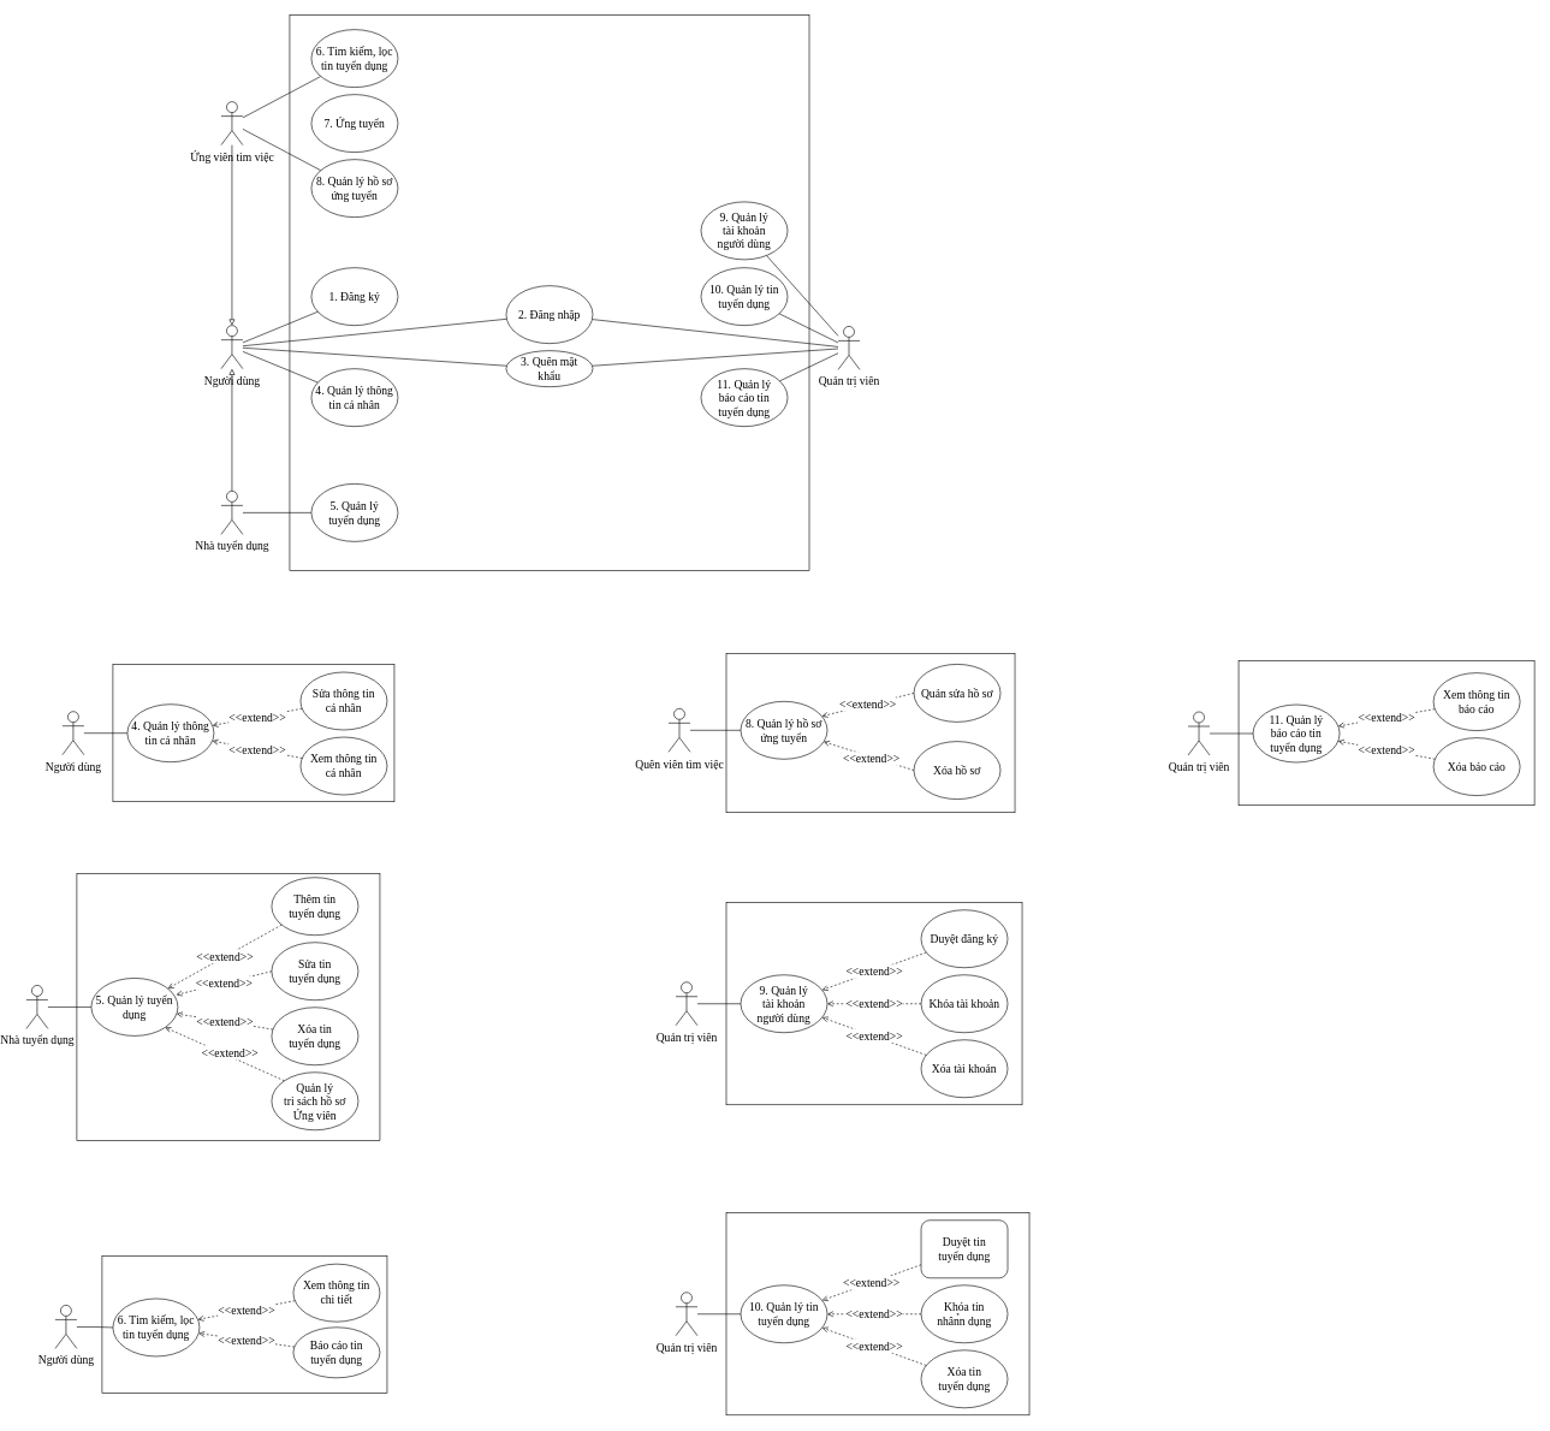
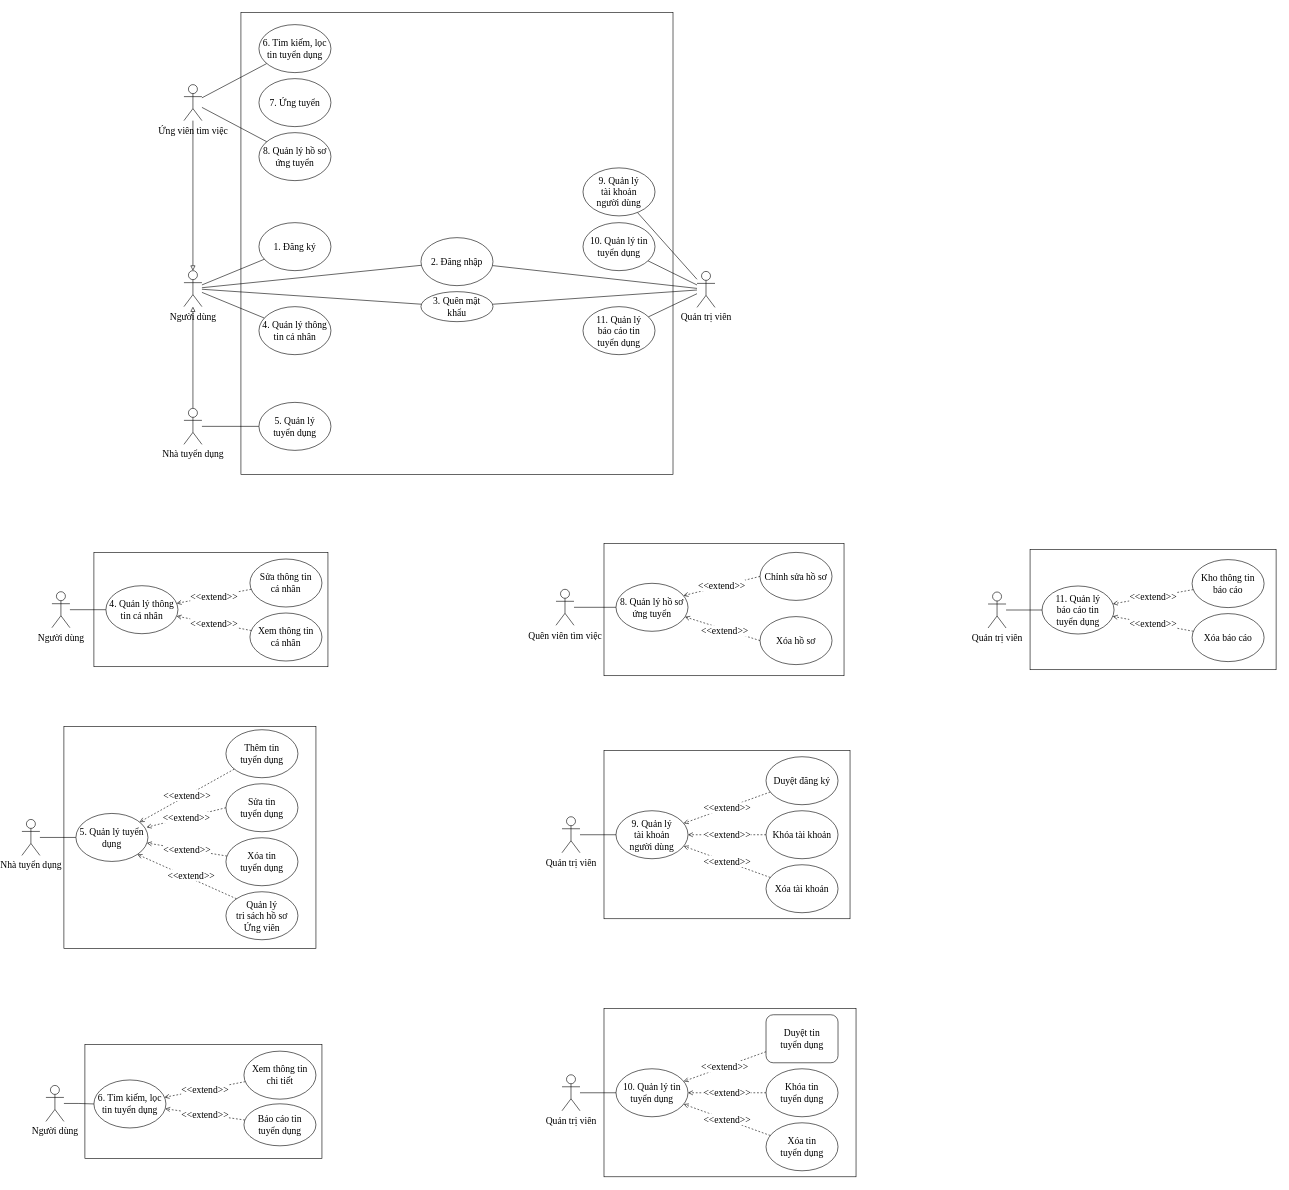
- <mxCell id="93" value="Quản sửa hồ sơ" style="ellipse;whiteSpace=wrap;html=1;fontSize=16;fontFamily=Times New Roman;spacingTop=0;spacingLeft=6;spacingBottom=0;spacingRight=6;spacing=0;" parent="1" vertex="1"><mxGeometry x="1250" y="920" width="120" height="80" as="geometry" /></mxCell>
+ <mxCell id="93" value="Chỉnh sửa hồ sơ" style="ellipse;whiteSpace=wrap;html=1;fontSize=16;fontFamily=Times New Roman;spacingTop=0;spacingLeft=6;spacingBottom=0;spacingRight=6;spacing=0;" parent="1" vertex="1"><mxGeometry x="1250" y="920" width="120" height="80" as="geometry" /></mxCell>
- <mxCell id="72" value="Xem thông tin báo cáo" style="ellipse;whiteSpace=wrap;html=1;fontSize=16;fontFamily=Times New Roman;spacingTop=0;spacingLeft=6;spacingBottom=0;spacingRight=6;spacing=0;" parent="1" vertex="1"><mxGeometry x="1970" y="932" width="120" height="80" as="geometry" /></mxCell>
+ <mxCell id="72" value="Kho thông tin báo cáo" style="ellipse;whiteSpace=wrap;html=1;fontSize=16;fontFamily=Times New Roman;spacingTop=0;spacingLeft=6;spacingBottom=0;spacingRight=6;spacing=0;" parent="1" vertex="1"><mxGeometry x="1970" y="932" width="120" height="80" as="geometry" /></mxCell>
- <mxCell id="62" value="Khóa tin&lt;br&gt;nhân̉n dụng" style="ellipse;whiteSpace=wrap;html=1;fontSize=16;fontFamily=Times New Roman;spacingTop=0;spacingLeft=6;spacingBottom=0;spacingRight=6;spacing=0;" parent="1" vertex="1"><mxGeometry x="1260" y="1780.5" width="120" height="80" as="geometry" /></mxCell>
+ <mxCell id="62" value="Khóa tin&lt;br&gt;tuyển dụng" style="ellipse;whiteSpace=wrap;html=1;fontSize=16;fontFamily=Times New Roman;spacingTop=0;spacingLeft=6;spacingBottom=0;spacingRight=6;spacing=0;" parent="1" vertex="1"><mxGeometry x="1260" y="1780.5" width="120" height="80" as="geometry" /></mxCell>
